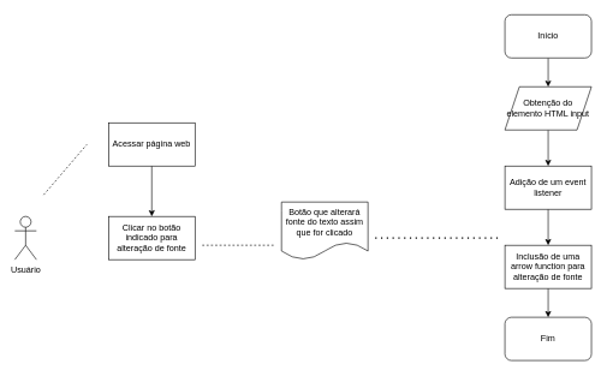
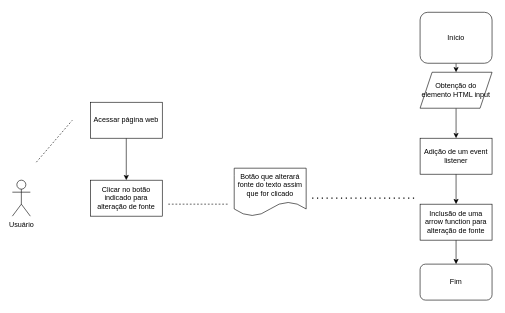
- <mxCell id="8" value="Início" style="rounded=1;whiteSpace=wrap;html=1;" vertex="1" parent="1"><mxGeometry x="700" y="20" width="120" height="60" as="geometry" /></mxCell>
+ <mxCell id="8" value="Início" style="rounded=1;whiteSpace=wrap;html=1;" vertex="1" parent="1"><mxGeometry x="700" y="20" width="120" height="85" as="geometry" /></mxCell>
